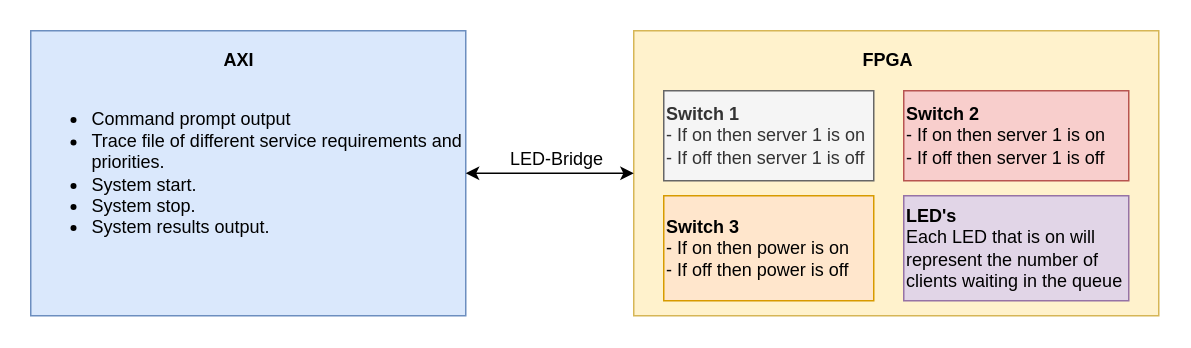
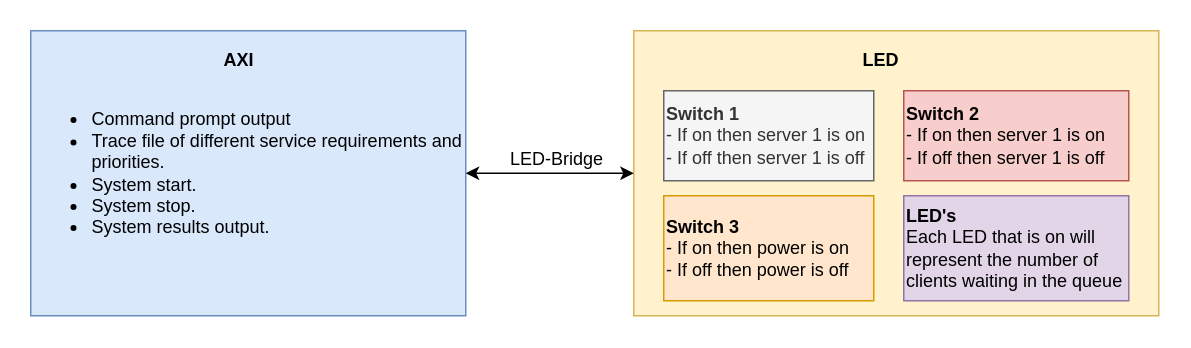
- <mxCell id="4" value="&lt;b&gt;FPGA&lt;/b&gt;" style="text;html=1;resizable=0;points=[];autosize=1;align=left;verticalAlign=top;spacingTop=-4;" vertex="1" parent="2"><mxGeometry x="151" y="10" width="50" height="20" as="geometry" /></mxCell>
+ <mxCell id="4" value="&lt;b&gt;LED&lt;/b&gt;" style="text;html=1;resizable=0;points=[];autosize=1;align=left;verticalAlign=top;spacingTop=-4;" vertex="1" parent="2"><mxGeometry x="151" y="10" width="50" height="20" as="geometry" /></mxCell>
